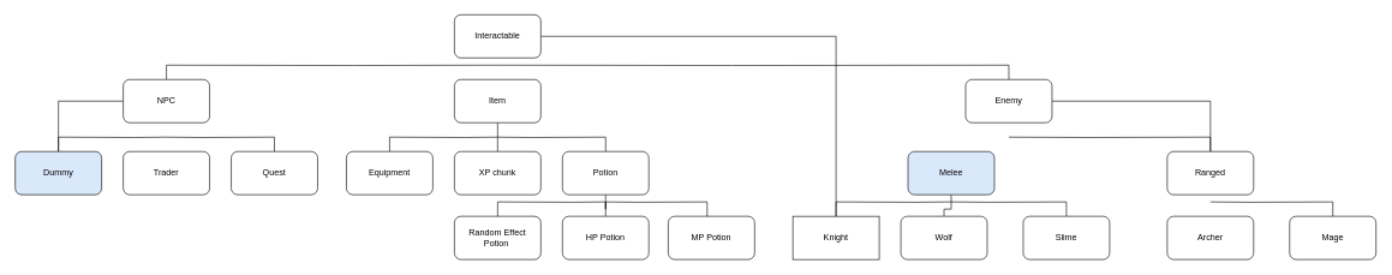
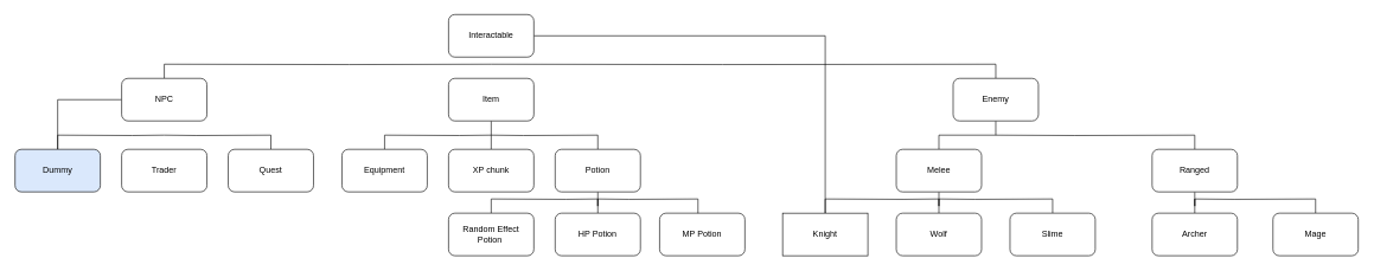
- <mxCell id="14" style="edgeStyle=orthogonalEdgeStyle;rounded=0;orthogonalLoop=1;jettySize=auto;html=1;endArrow=none;endFill=0;" edge="1" parent="1" source="16" target="32"><mxGeometry relative="1" as="geometry" /></mxCell>
+ <mxCell id="14" style="edgeStyle=orthogonalEdgeStyle;rounded=0;orthogonalLoop=1;jettySize=auto;html=1;entryX=0.5;entryY=0;entryDx=0;entryDy=0;endArrow=none;endFill=0;" edge="1" parent="1" source="16" target="29"><mxGeometry relative="1" as="geometry" /></mxCell>
- <mxCell id="29" value="Melee" style="rounded=1;whiteSpace=wrap;html=1;fillColor=#dae8fc;" vertex="1" parent="1"><mxGeometry x="1260" y="210" width="120" height="60" as="geometry" /></mxCell>
+ <mxCell id="29" value="Melee" style="rounded=1;whiteSpace=wrap;html=1;" vertex="1" parent="1"><mxGeometry x="1260" y="210" width="120" height="60" as="geometry" /></mxCell>
+ <mxCell id="30" style="edgeStyle=orthogonalEdgeStyle;rounded=0;orthogonalLoop=1;jettySize=auto;html=1;entryX=0.5;entryY=0;entryDx=0;entryDy=0;endArrow=none;endFill=0;" edge="1" parent="1" source="32" target="39"><mxGeometry relative="1" as="geometry" /></mxCell>
- <mxCell id="36" value="Wolf" style="rounded=1;whiteSpace=wrap;html=1;" vertex="1" parent="1"><mxGeometry x="1250" y="300" width="120" height="60" as="geometry" /></mxCell>
+ <mxCell id="36" value="Wolf" style="rounded=1;whiteSpace=wrap;html=1;" vertex="1" parent="1"><mxGeometry x="1260" y="300" width="120" height="60" as="geometry" /></mxCell>
